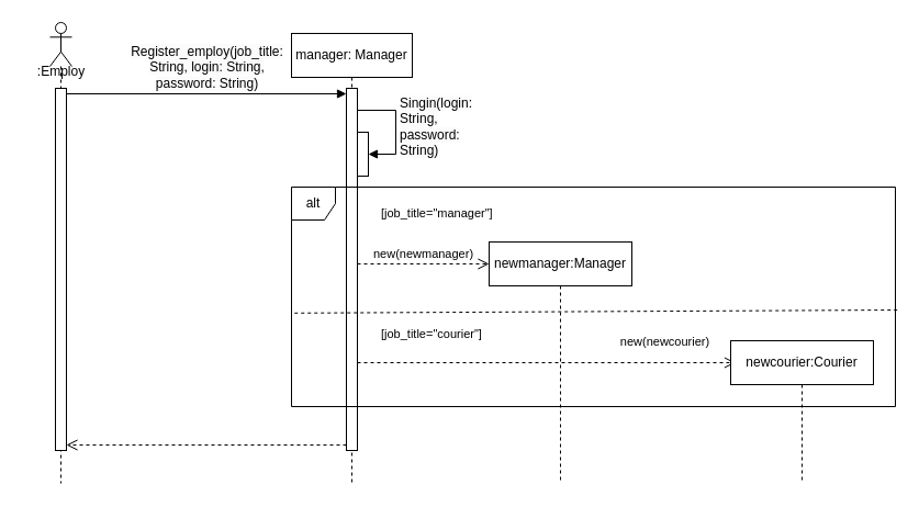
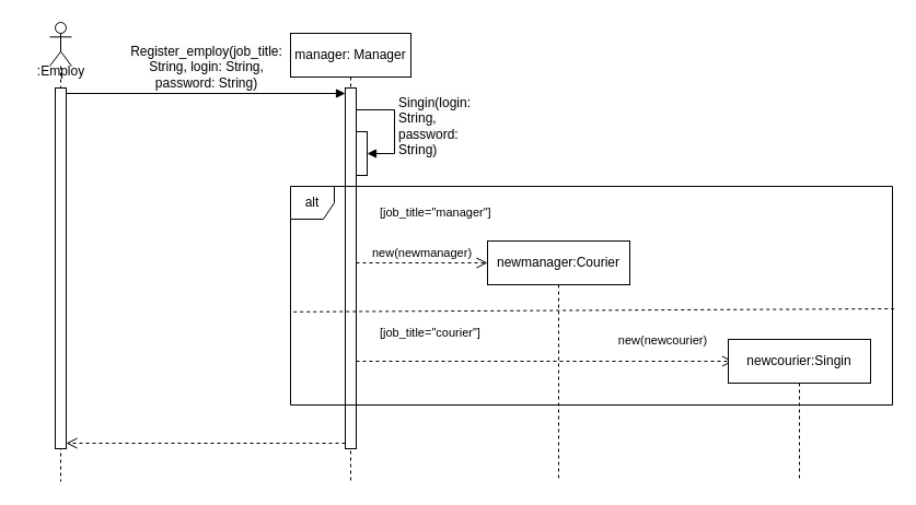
- <mxCell id="12" value="newmanager:Manager" style="shape=umlLifeline;perimeter=lifelinePerimeter;whiteSpace=wrap;html=1;container=1;dropTarget=0;collapsible=0;recursiveResize=0;outlineConnect=0;portConstraint=eastwest;newEdgeStyle={&quot;curved&quot;:0,&quot;rounded&quot;:0};" parent="1" vertex="1"><mxGeometry x="445" y="220" width="130" height="220" as="geometry" /></mxCell>
+ <mxCell id="12" value="newmanager:Courier" style="shape=umlLifeline;perimeter=lifelinePerimeter;whiteSpace=wrap;html=1;container=1;dropTarget=0;collapsible=0;recursiveResize=0;outlineConnect=0;portConstraint=eastwest;newEdgeStyle={&quot;curved&quot;:0,&quot;rounded&quot;:0};" parent="1" vertex="1"><mxGeometry x="445" y="220" width="130" height="220" as="geometry" /></mxCell>
- <mxCell id="14" value="newcourier:Courier" style="shape=umlLifeline;perimeter=lifelinePerimeter;whiteSpace=wrap;html=1;container=1;dropTarget=0;collapsible=0;recursiveResize=0;outlineConnect=0;portConstraint=eastwest;newEdgeStyle={&quot;curved&quot;:0,&quot;rounded&quot;:0};" parent="1" vertex="1"><mxGeometry x="665" y="310" width="130" height="130" as="geometry" /></mxCell>
+ <mxCell id="14" value="newcourier:Singin" style="shape=umlLifeline;perimeter=lifelinePerimeter;whiteSpace=wrap;html=1;container=1;dropTarget=0;collapsible=0;recursiveResize=0;outlineConnect=0;portConstraint=eastwest;newEdgeStyle={&quot;curved&quot;:0,&quot;rounded&quot;:0};" parent="1" vertex="1"><mxGeometry x="665" y="310" width="130" height="130" as="geometry" /></mxCell>
